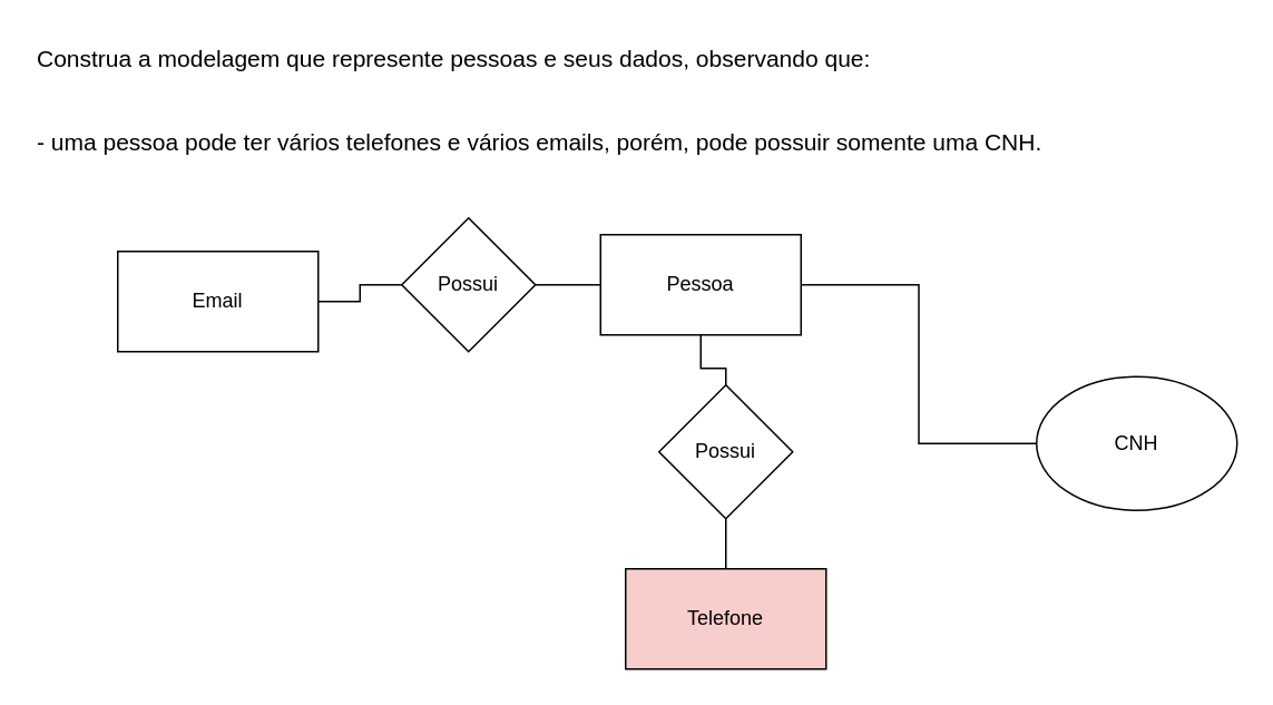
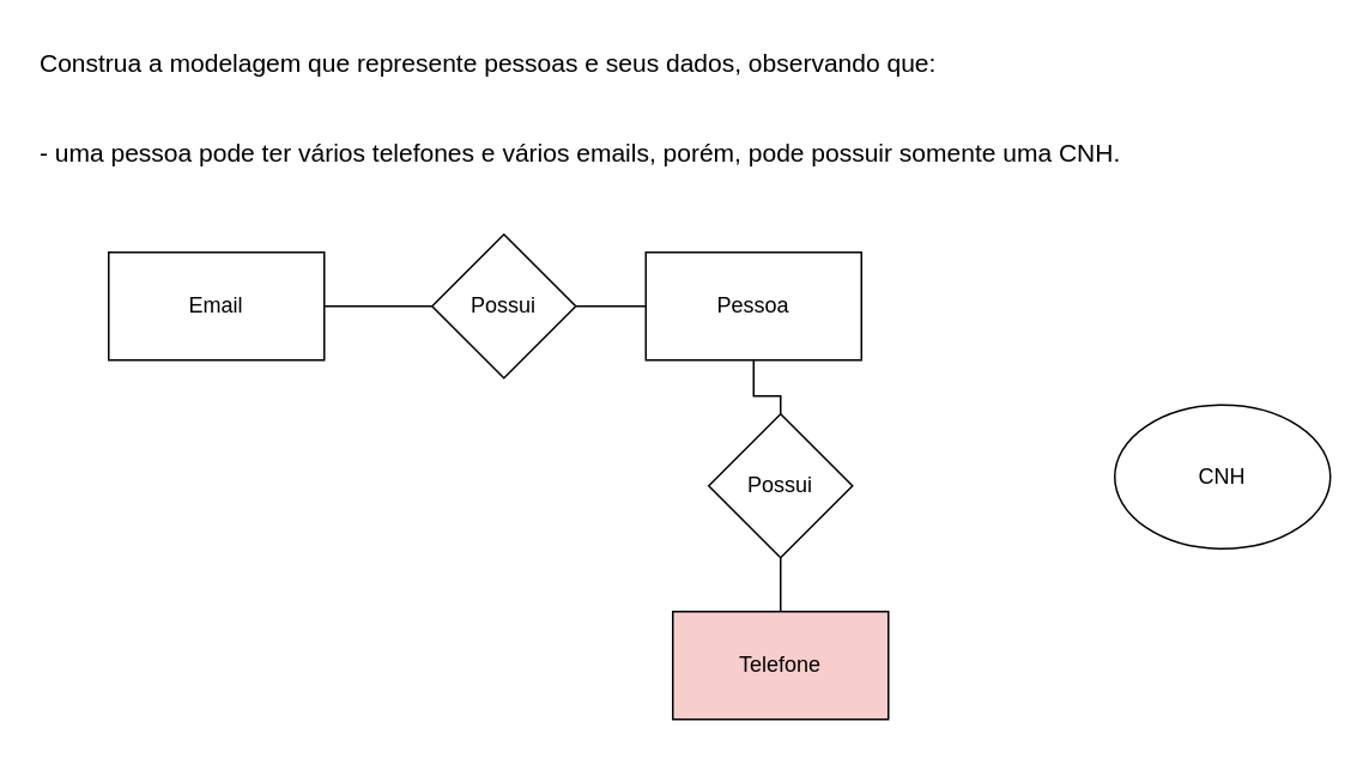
- <mxCell id="4" value="Email" style="rounded=0;whiteSpace=wrap;html=1;" vertex="1" parent="1"><mxGeometry x="70" y="150" width="120" height="60" as="geometry" /></mxCell>
+ <mxCell id="4" value="Email" style="rounded=0;whiteSpace=wrap;html=1;" vertex="1" parent="1"><mxGeometry x="60" y="140" width="120" height="60" as="geometry" /></mxCell>
- <mxCell id="6" style="edgeStyle=orthogonalEdgeStyle;rounded=0;orthogonalLoop=1;jettySize=auto;html=1;entryX=0;entryY=0.5;entryDx=0;entryDy=0;endArrow=none;endFill=0;" edge="1" parent="1" source="7" target="13"><mxGeometry relative="1" as="geometry" /></mxCell>
